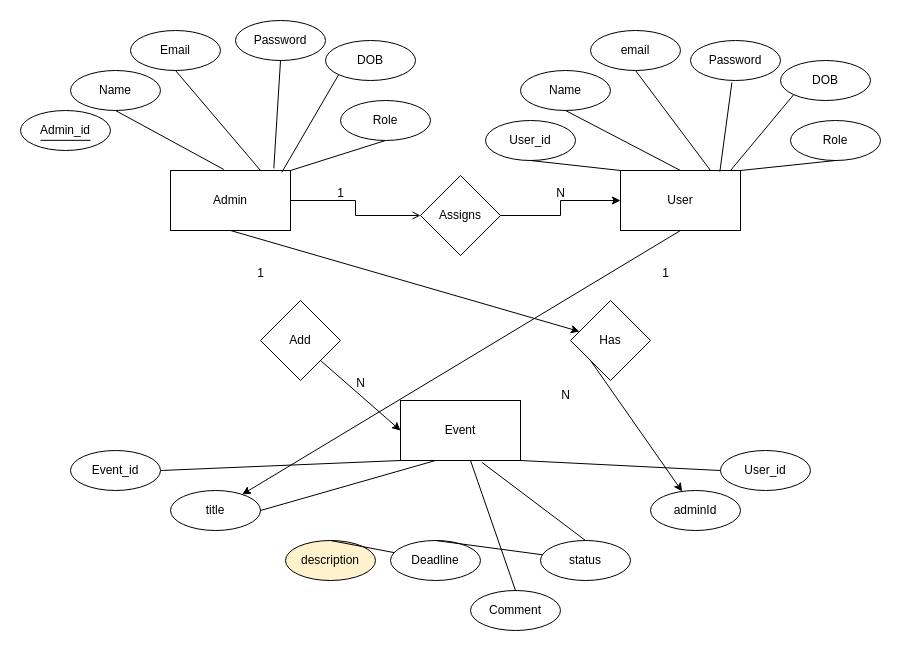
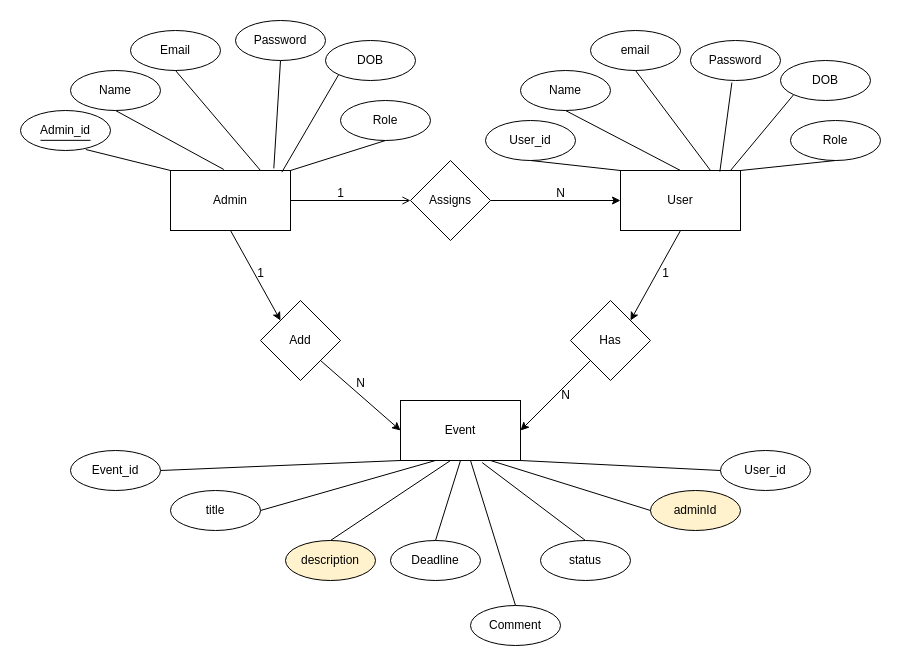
+ <mxCell id="14" value="" style="endArrow=none;html=1;rounded=0;exitX=0;exitY=0;exitDx=0;exitDy=0;entryX=0.726;entryY=0.975;entryDx=0;entryDy=0;entryPerimeter=0;" edge="1" parent="1" source="4" target="11"><mxGeometry width="50" height="50" relative="1" as="geometry"><mxPoint x="110" y="190" as="sourcePoint" /><mxPoint x="160" y="140" as="targetPoint" /></mxGeometry></mxCell>
- <mxCell id="6" value="Assigns" style="rhombus;whiteSpace=wrap;html=1;" vertex="1" parent="1"><mxGeometry x="420" y="175" width="80" height="80" as="geometry" /></mxCell>
+ <mxCell id="6" value="Assigns" style="rhombus;whiteSpace=wrap;html=1;" vertex="1" parent="1"><mxGeometry x="410" y="160" width="80" height="80" as="geometry" /></mxCell>
- <mxCell id="3" style="rounded=0;orthogonalLoop=1;jettySize=auto;html=1;exitX=0.5;exitY=1;exitDx=0;exitDy=0;" edge="1" parent="1" source="4" target="27"><mxGeometry relative="1" as="geometry" /></mxCell>
+ <mxCell id="3" style="rounded=0;orthogonalLoop=1;jettySize=auto;html=1;exitX=0.5;exitY=1;exitDx=0;exitDy=0;entryX=0;entryY=0;entryDx=0;entryDy=0;" edge="1" parent="1" source="4" target="25"><mxGeometry relative="1" as="geometry" /></mxCell>
- <mxCell id="7" style="rounded=0;orthogonalLoop=1;jettySize=auto;html=1;exitX=0.5;exitY=1;exitDx=0;exitDy=0;" edge="1" parent="1" source="8" target="31"><mxGeometry relative="1" as="geometry" /></mxCell>
+ <mxCell id="7" style="rounded=0;orthogonalLoop=1;jettySize=auto;html=1;exitX=0.5;exitY=1;exitDx=0;exitDy=0;entryX=1;entryY=0;entryDx=0;entryDy=0;" edge="1" parent="1" source="8" target="27"><mxGeometry relative="1" as="geometry" /></mxCell>
- <mxCell id="26" style="rounded=0;orthogonalLoop=1;jettySize=auto;html=1;exitX=0;exitY=1;exitDx=0;exitDy=0;" edge="1" parent="1" source="27" target="33"><mxGeometry relative="1" as="geometry" /></mxCell>
+ <mxCell id="26" style="rounded=0;orthogonalLoop=1;jettySize=auto;html=1;exitX=0;exitY=1;exitDx=0;exitDy=0;entryX=1;entryY=0.5;entryDx=0;entryDy=0;" edge="1" parent="1" source="27" target="23"><mxGeometry relative="1" as="geometry" /></mxCell>
+ <mxCell id="40" value="" style="endArrow=none;html=1;rounded=0;entryX=0;entryY=0.5;entryDx=0;entryDy=0;exitX=0.75;exitY=1;exitDx=0;exitDy=0;" edge="1" parent="1" source="23" target="33"><mxGeometry width="50" height="50" relative="1" as="geometry"><mxPoint x="580" y="520" as="sourcePoint" /><mxPoint x="630" y="470" as="targetPoint" /></mxGeometry></mxCell>
- <mxCell id="33" value="adminId" style="ellipse;whiteSpace=wrap;html=1;" vertex="1" parent="1"><mxGeometry x="650" y="490" width="90" height="40" as="geometry" /></mxCell>
+ <mxCell id="33" value="adminId" style="ellipse;whiteSpace=wrap;html=1;fillColor=#fff2cc;" vertex="1" parent="1"><mxGeometry x="650" y="490" width="90" height="40" as="geometry" /></mxCell>
- <mxCell id="36" value="" style="endArrow=none;html=1;rounded=0;exitX=0.5;exitY=0;exitDx=0;exitDy=0;" edge="1" parent="1" source="30" target="29"><mxGeometry width="50" height="50" relative="1" as="geometry"><mxPoint x="420" y="510" as="sourcePoint" /><mxPoint x="470" y="460" as="targetPoint" /></mxGeometry></mxCell>
+ <mxCell id="36" value="" style="endArrow=none;html=1;rounded=0;exitX=0.5;exitY=0;exitDx=0;exitDy=0;entryX=0.417;entryY=1;entryDx=0;entryDy=0;entryPerimeter=0;" edge="1" parent="1" source="30" target="23"><mxGeometry width="50" height="50" relative="1" as="geometry"><mxPoint x="420" y="510" as="sourcePoint" /><mxPoint x="470" y="460" as="targetPoint" /></mxGeometry></mxCell>
- <mxCell id="37" value="" style="endArrow=none;html=1;rounded=0;exitX=0.5;exitY=0;exitDx=0;exitDy=0;" edge="1" parent="1" source="29" target="28"><mxGeometry width="50" height="50" relative="1" as="geometry"><mxPoint x="470" y="510" as="sourcePoint" /><mxPoint x="520" y="460" as="targetPoint" /></mxGeometry></mxCell>
+ <mxCell id="37" value="" style="endArrow=none;html=1;rounded=0;entryX=0.5;entryY=1;entryDx=0;entryDy=0;exitX=0.5;exitY=0;exitDx=0;exitDy=0;" edge="1" parent="1" source="29" target="23"><mxGeometry width="50" height="50" relative="1" as="geometry"><mxPoint x="470" y="510" as="sourcePoint" /><mxPoint x="520" y="460" as="targetPoint" /></mxGeometry></mxCell>
- <mxCell id="57" value="Comment" style="ellipse;whiteSpace=wrap;html=1;" vertex="1" parent="1"><mxGeometry x="470" y="590" width="90" height="40" as="geometry" /></mxCell>
+ <mxCell id="57" value="Comment" style="ellipse;whiteSpace=wrap;html=1;" vertex="1" parent="1"><mxGeometry x="470" y="605" width="90" height="40" as="geometry" /></mxCell>
